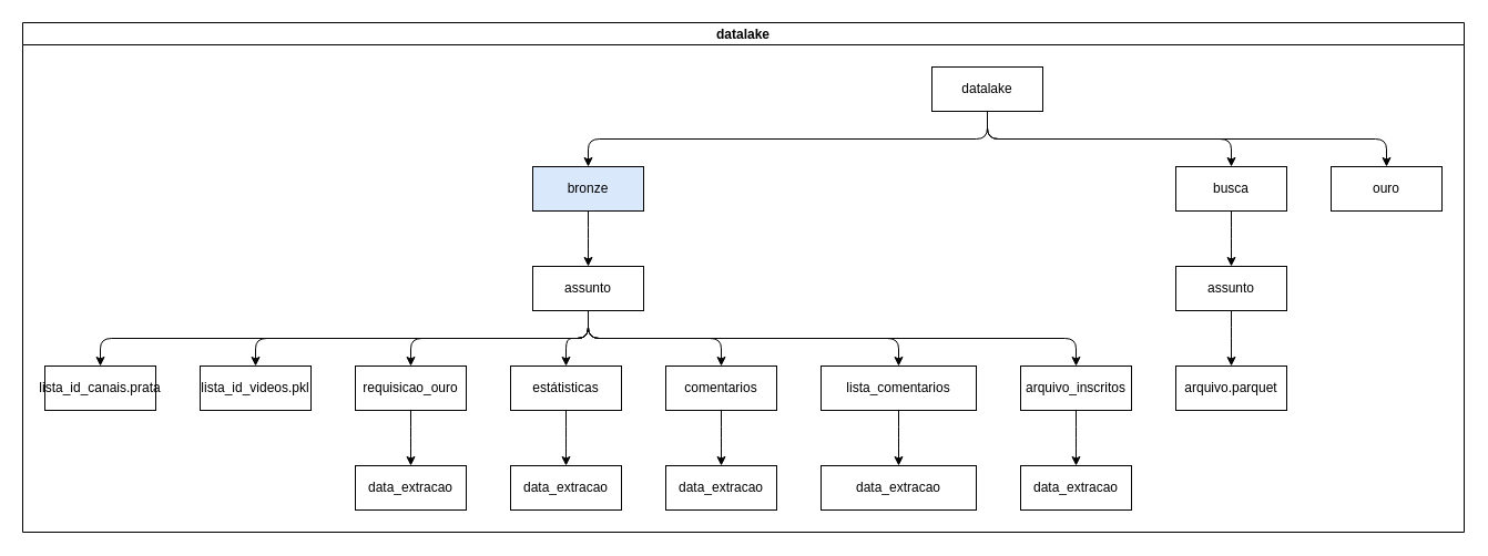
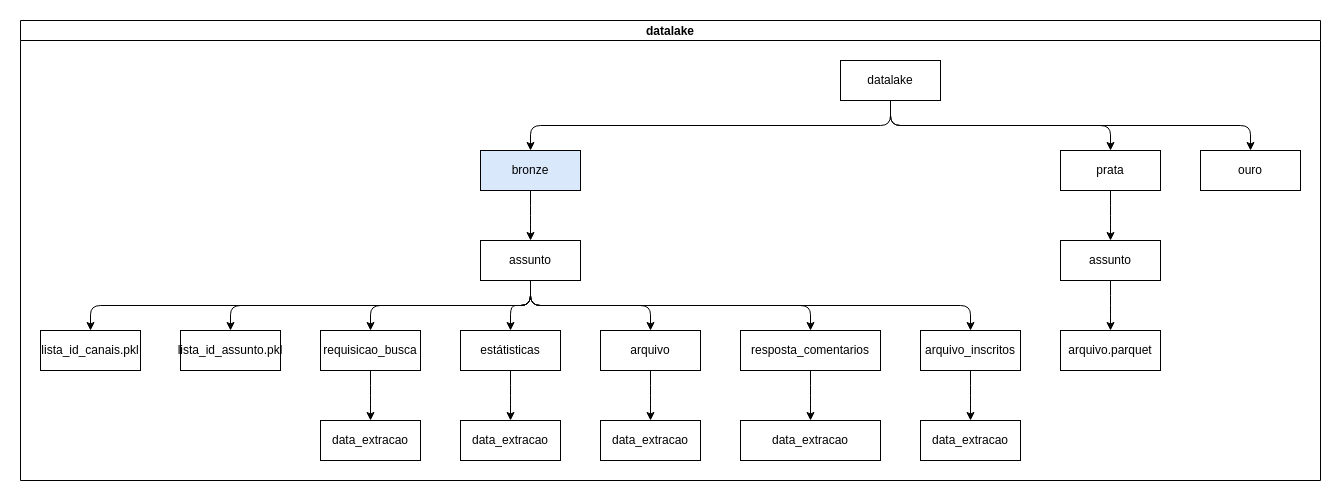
- <mxCell id="6" value="busca" style="whiteSpace=wrap;html=1;" parent="2" vertex="1"><mxGeometry x="1040" y="130" width="100" height="40" as="geometry" /></mxCell>
+ <mxCell id="6" value="prata" style="whiteSpace=wrap;html=1;" parent="2" vertex="1"><mxGeometry x="1040" y="130" width="100" height="40" as="geometry" /></mxCell>
- <mxCell id="13" value="lista_id_canais.prata" style="whiteSpace=wrap;html=1;" parent="2" vertex="1"><mxGeometry x="20" y="310" width="100" height="40" as="geometry" /></mxCell>
+ <mxCell id="13" value="lista_id_canais.pkl" style="whiteSpace=wrap;html=1;" parent="2" vertex="1"><mxGeometry x="20" y="310" width="100" height="40" as="geometry" /></mxCell>
- <mxCell id="15" value="lista_id_videos.pkl" style="whiteSpace=wrap;html=1;" parent="2" vertex="1"><mxGeometry x="160" y="310" width="100" height="40" as="geometry" /></mxCell>
+ <mxCell id="15" value="lista_id_assunto.pkl" style="whiteSpace=wrap;html=1;" parent="2" vertex="1"><mxGeometry x="160" y="310" width="100" height="40" as="geometry" /></mxCell>
- <mxCell id="17" value="requisicao_ouro" style="whiteSpace=wrap;html=1;" parent="2" vertex="1"><mxGeometry x="300" y="310" width="100" height="40" as="geometry" /></mxCell>
+ <mxCell id="17" value="requisicao_busca" style="whiteSpace=wrap;html=1;" parent="2" vertex="1"><mxGeometry x="300" y="310" width="100" height="40" as="geometry" /></mxCell>
- <mxCell id="21" value="comentarios" style="whiteSpace=wrap;html=1;" parent="2" vertex="1"><mxGeometry x="580" y="310" width="100" height="40" as="geometry" /></mxCell>
+ <mxCell id="21" value="arquivo" style="whiteSpace=wrap;html=1;" parent="2" vertex="1"><mxGeometry x="580" y="310" width="100" height="40" as="geometry" /></mxCell>
- <mxCell id="23" value="lista_comentarios" style="whiteSpace=wrap;html=1;" parent="2" vertex="1"><mxGeometry x="720" y="310" width="140" height="40" as="geometry" /></mxCell>
+ <mxCell id="23" value="resposta_comentarios" style="whiteSpace=wrap;html=1;" parent="2" vertex="1"><mxGeometry x="720" y="310" width="140" height="40" as="geometry" /></mxCell>
